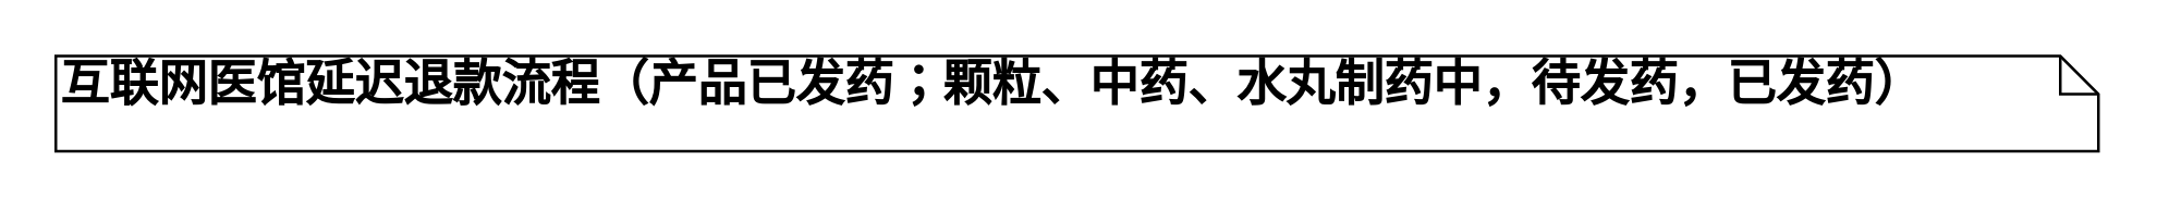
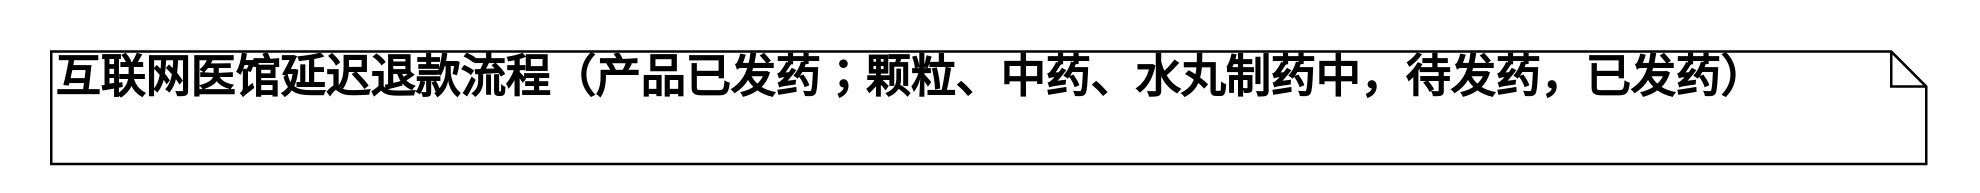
- <mxCell id="2" value="&lt;font style=&quot;font-size: 18px;&quot;&gt;&lt;b&gt;互联网医馆&lt;/b&gt;&lt;b&gt;延迟&lt;/b&gt;&lt;b&gt;退款流程（产品已发药；颗粒、中药、水丸制药中，待发药，已发药）&lt;/b&gt;&lt;/font&gt;" style="shape=note;whiteSpace=wrap;html=1;size=14;verticalAlign=top;align=left;spacingTop=-6;rounded=0;shadow=0;comic=0;labelBackgroundColor=none;strokeWidth=1;fontFamily=Verdana;fontSize=12" vertex="1" parent="1"><mxGeometry x="20" y="20" width="750" height="35" as="geometry" /></mxCell>
+ <mxCell id="2" value="&lt;font style=&quot;font-size: 18px;&quot;&gt;&lt;b&gt;互联网医馆&lt;/b&gt;&lt;b&gt;延迟&lt;/b&gt;&lt;b&gt;退款流程（产品已发药；颗粒、中药、水丸制药中，待发药，已发药）&lt;/b&gt;&lt;/font&gt;" style="shape=note;whiteSpace=wrap;html=1;size=14;verticalAlign=top;align=left;spacingTop=-6;rounded=0;shadow=0;comic=0;labelBackgroundColor=none;strokeWidth=1;fontFamily=Verdana;fontSize=12" vertex="1" parent="1"><mxGeometry x="20" y="20" width="750" height="45" as="geometry" /></mxCell>
